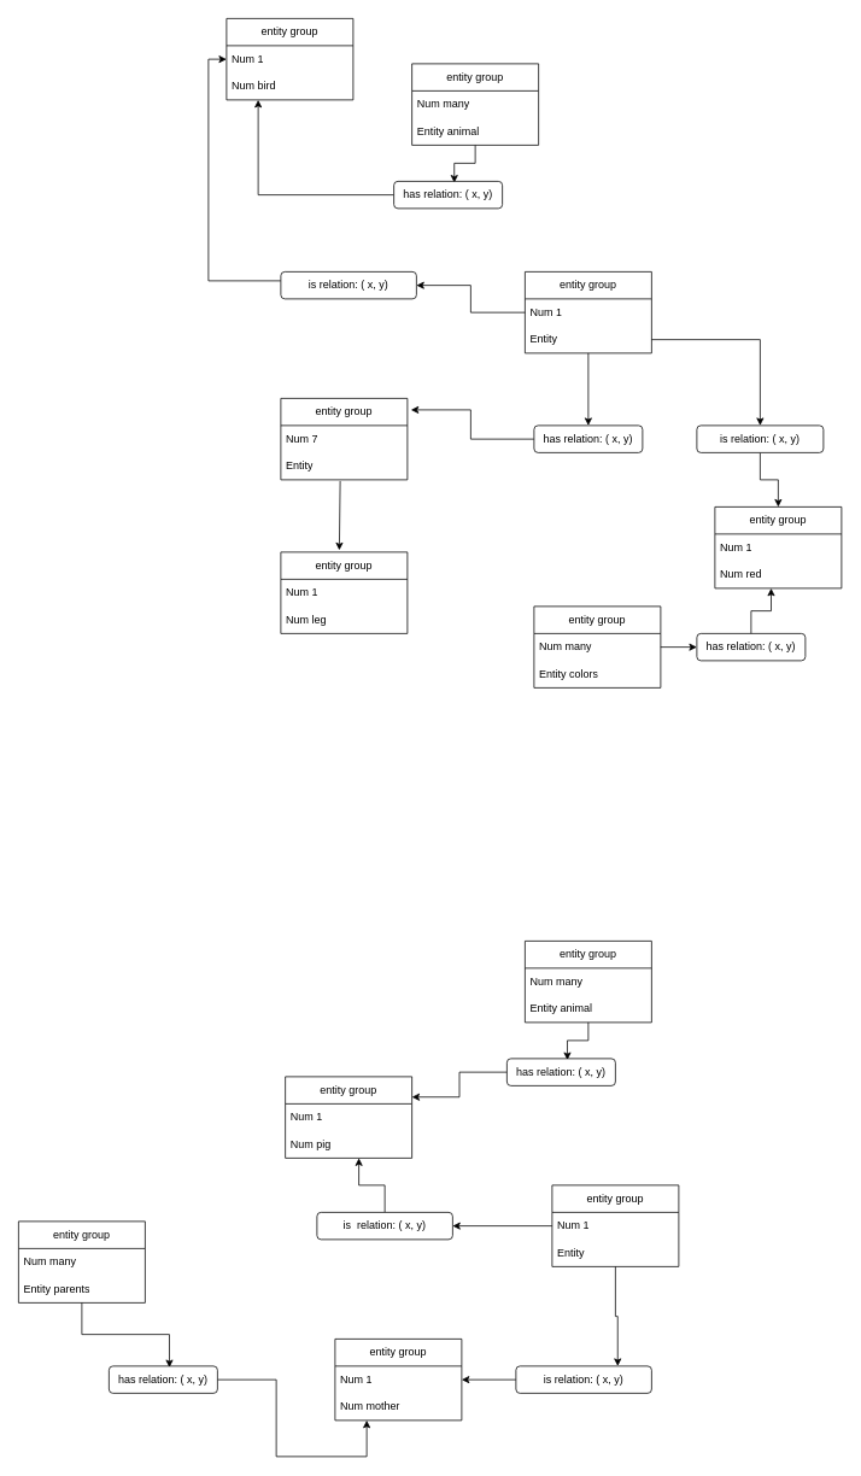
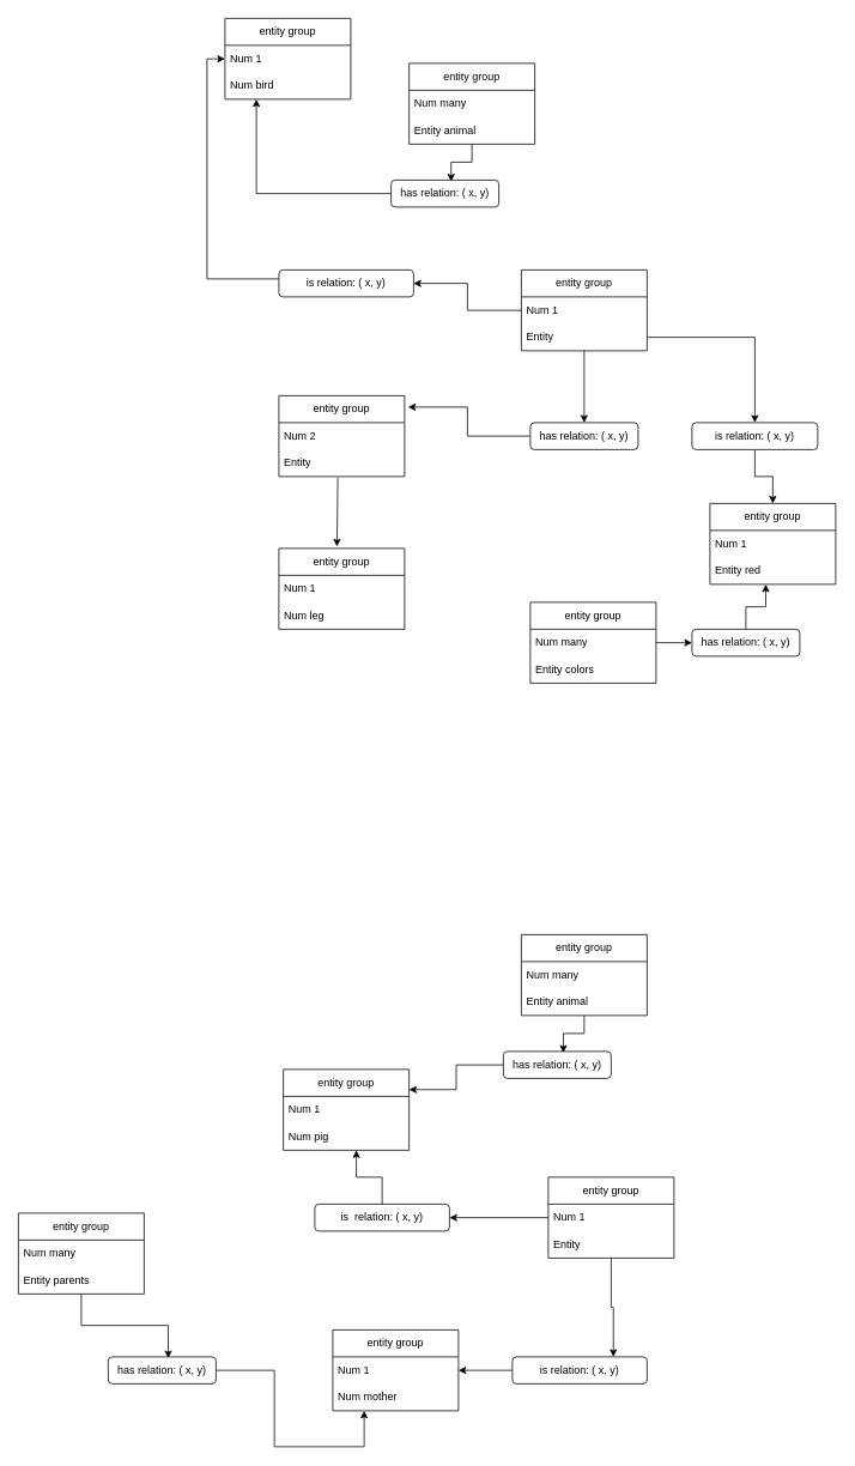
- <mxCell id="3" value="Num 7" style="text;strokeColor=none;fillColor=none;align=left;verticalAlign=middle;spacingLeft=4;spacingRight=4;overflow=hidden;points=[[0,0.5],[1,0.5]];portConstraint=eastwest;rotatable=0;whiteSpace=wrap;html=1;" vertex="1" parent="2"><mxGeometry y="30" width="140" height="30" as="geometry" /></mxCell>
+ <mxCell id="3" value="Num 2" style="text;strokeColor=none;fillColor=none;align=left;verticalAlign=middle;spacingLeft=4;spacingRight=4;overflow=hidden;points=[[0,0.5],[1,0.5]];portConstraint=eastwest;rotatable=0;whiteSpace=wrap;html=1;" vertex="1" parent="2"><mxGeometry y="30" width="140" height="30" as="geometry" /></mxCell>
- <mxCell id="20" value="Num red" style="text;strokeColor=none;fillColor=none;align=left;verticalAlign=middle;spacingLeft=4;spacingRight=4;overflow=hidden;points=[[0,0.5],[1,0.5]];portConstraint=eastwest;rotatable=0;whiteSpace=wrap;html=1;" vertex="1" parent="18"><mxGeometry y="60" width="140" height="30" as="geometry" /></mxCell>
+ <mxCell id="20" value="Entity red" style="text;strokeColor=none;fillColor=none;align=left;verticalAlign=middle;spacingLeft=4;spacingRight=4;overflow=hidden;points=[[0,0.5],[1,0.5]];portConstraint=eastwest;rotatable=0;whiteSpace=wrap;html=1;" vertex="1" parent="18"><mxGeometry y="60" width="140" height="30" as="geometry" /></mxCell>
